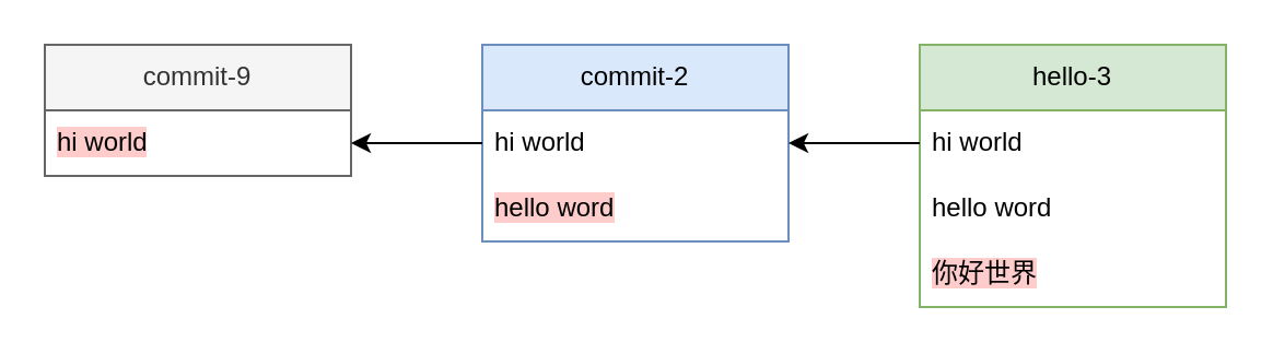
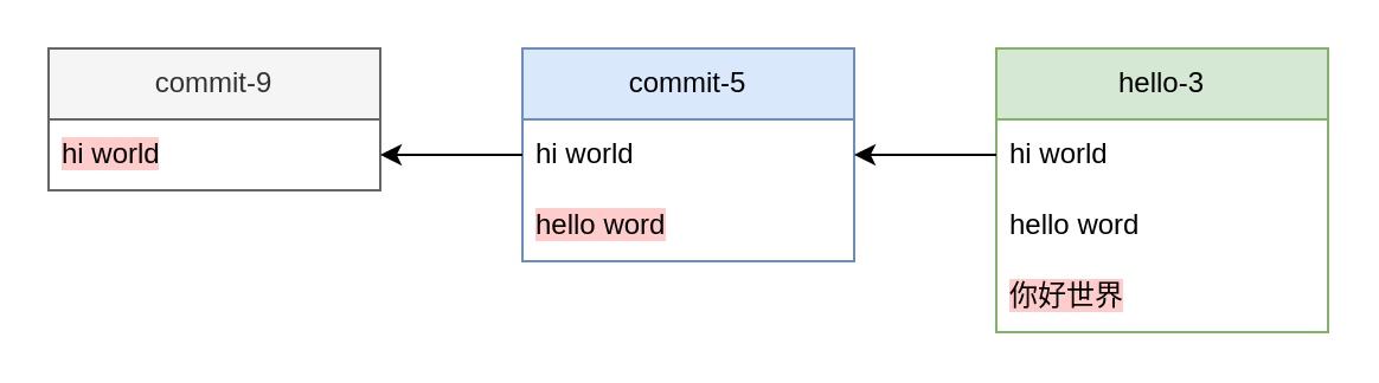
- <mxCell id="4" value="commit-2" style="swimlane;fontStyle=0;childLayout=stackLayout;horizontal=1;startSize=30;horizontalStack=0;resizeParent=1;resizeParentMax=0;resizeLast=0;collapsible=1;marginBottom=0;whiteSpace=wrap;html=1;fillColor=#dae8fc;strokeColor=#6c8ebf;" vertex="1" parent="1"><mxGeometry x="220" y="20" width="140" height="90" as="geometry" /></mxCell>
+ <mxCell id="4" value="commit-5" style="swimlane;fontStyle=0;childLayout=stackLayout;horizontal=1;startSize=30;horizontalStack=0;resizeParent=1;resizeParentMax=0;resizeLast=0;collapsible=1;marginBottom=0;whiteSpace=wrap;html=1;fillColor=#dae8fc;strokeColor=#6c8ebf;" vertex="1" parent="1"><mxGeometry x="220" y="20" width="140" height="90" as="geometry" /></mxCell>
